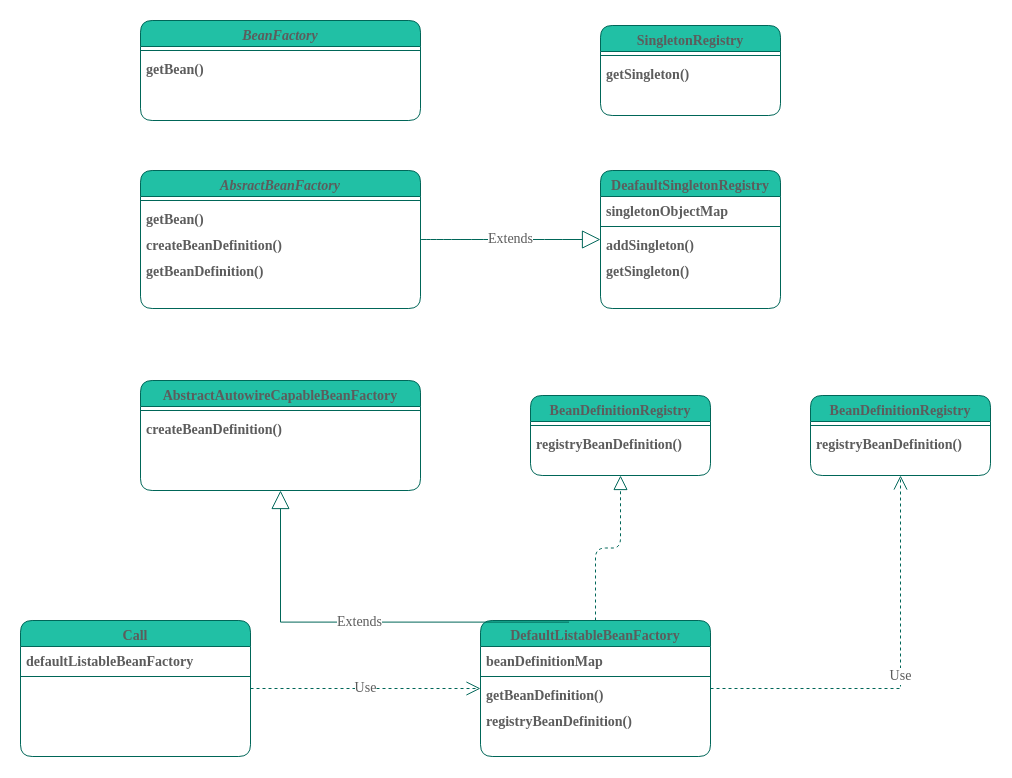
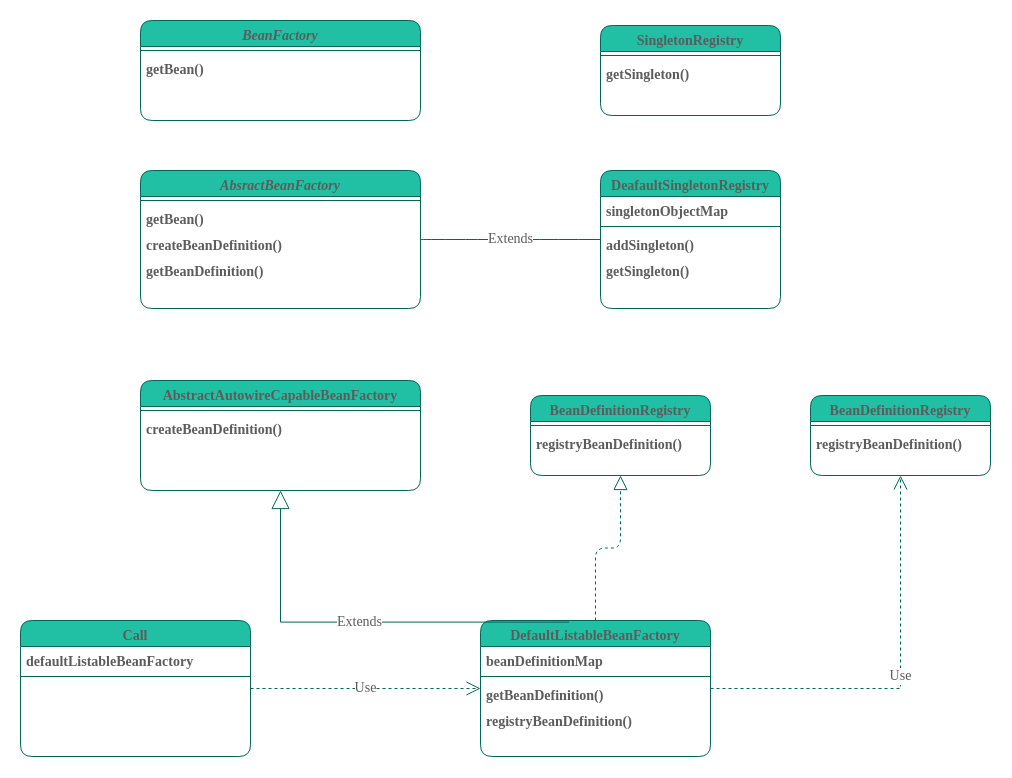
- <mxCell id="23" value="Extends" style="endArrow=block;endSize=16;endFill=0;html=1;rounded=1;shadow=0;sketch=0;fontFamily=Comic Sans MS;fontSize=14;fontColor=#5C5C5C;strokeColor=#006658;fillColor=#21C0A5;curved=1;labelBorderColor=none;" edge="1" parent="1" source="2" target="18"><mxGeometry width="160" relative="1" as="geometry"><mxPoint x="220" y="630" as="sourcePoint" /><mxPoint x="380" y="630" as="targetPoint" /></mxGeometry></mxCell>
+ <mxCell id="23" value="Extends" style="endArrow=none;endSize=16;endFill=0;html=1;rounded=1;shadow=0;sketch=0;fontFamily=Comic Sans MS;fontSize=14;fontColor=#5C5C5C;strokeColor=#006658;fillColor=#21C0A5;curved=1;labelBorderColor=none;" edge="1" parent="1" source="2" target="18"><mxGeometry width="160" relative="1" as="geometry"><mxPoint x="220" y="630" as="sourcePoint" /><mxPoint x="380" y="630" as="targetPoint" /></mxGeometry></mxCell>
